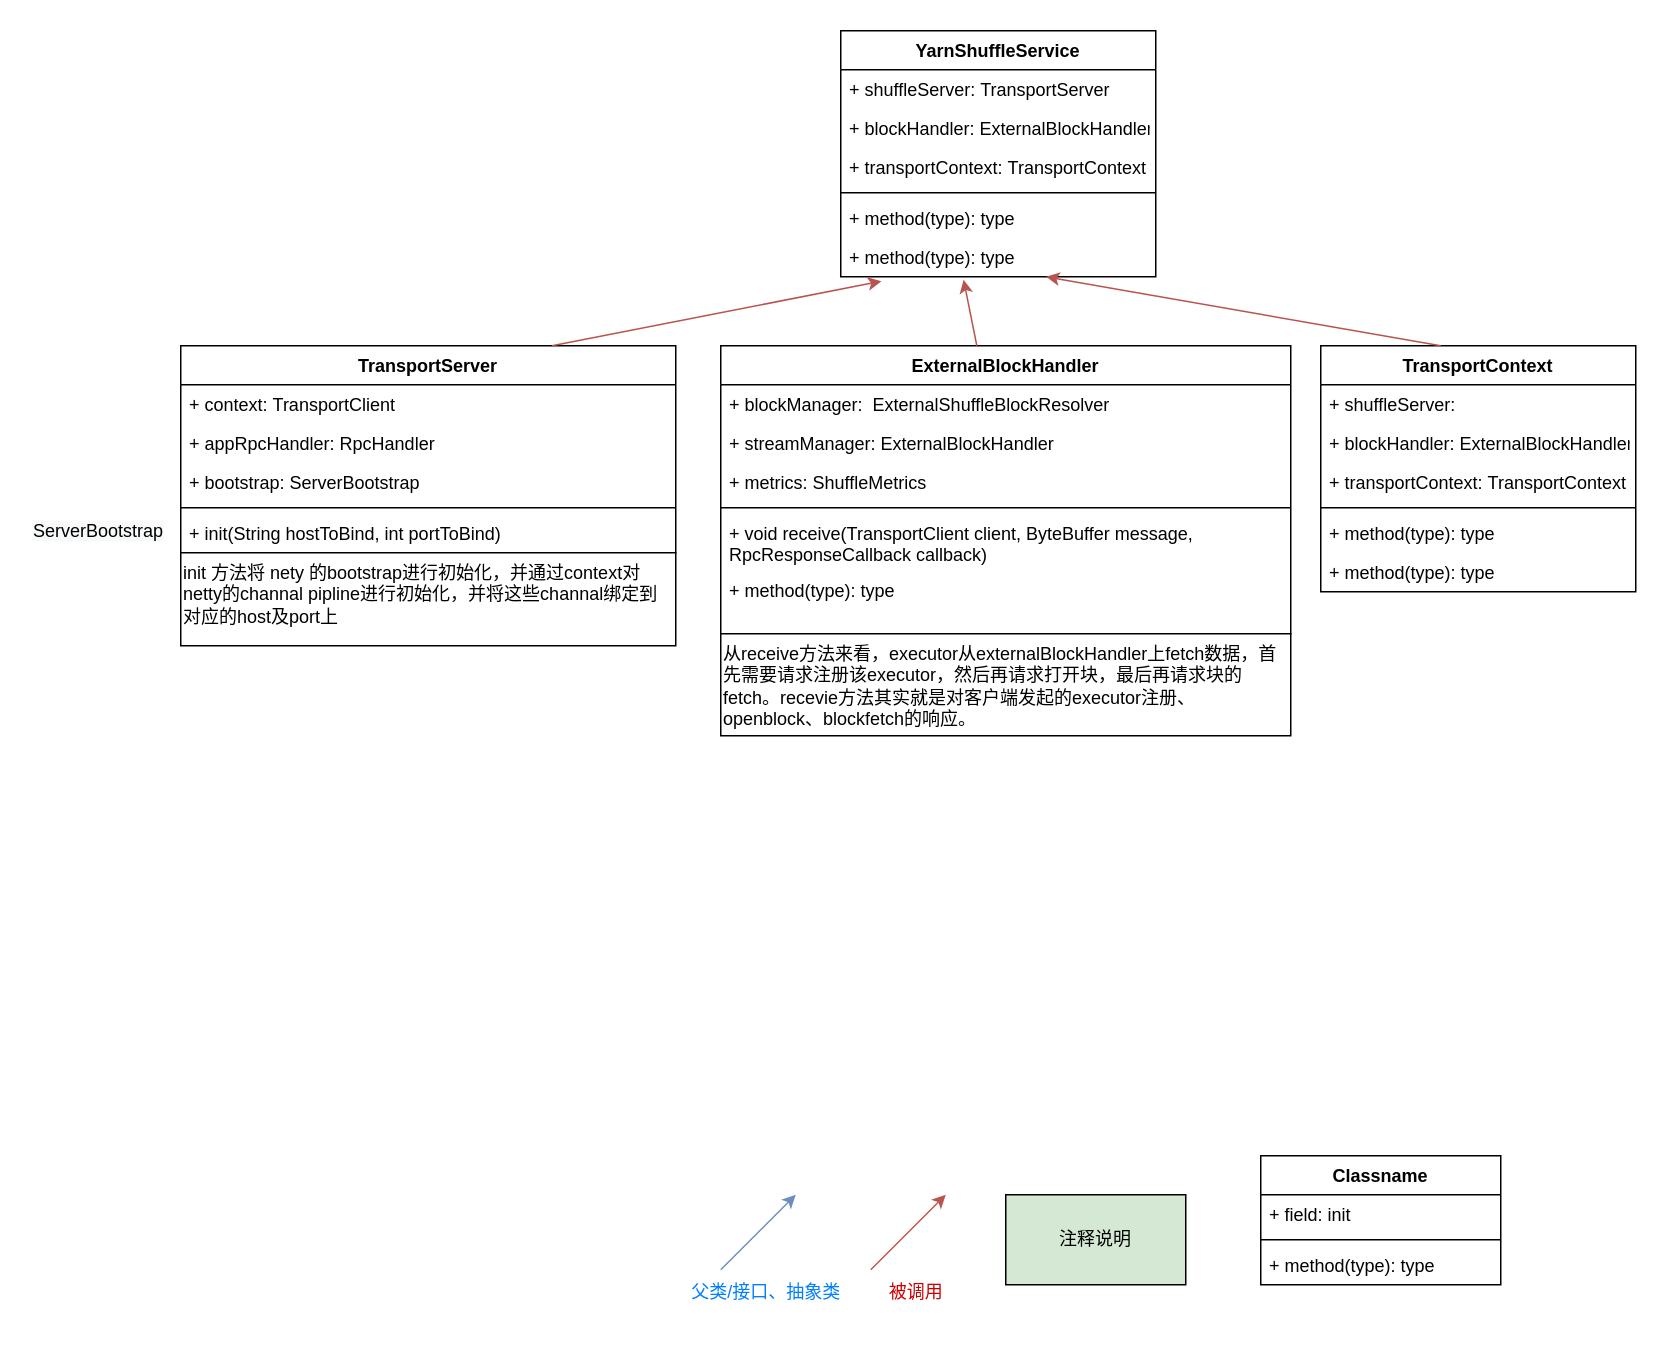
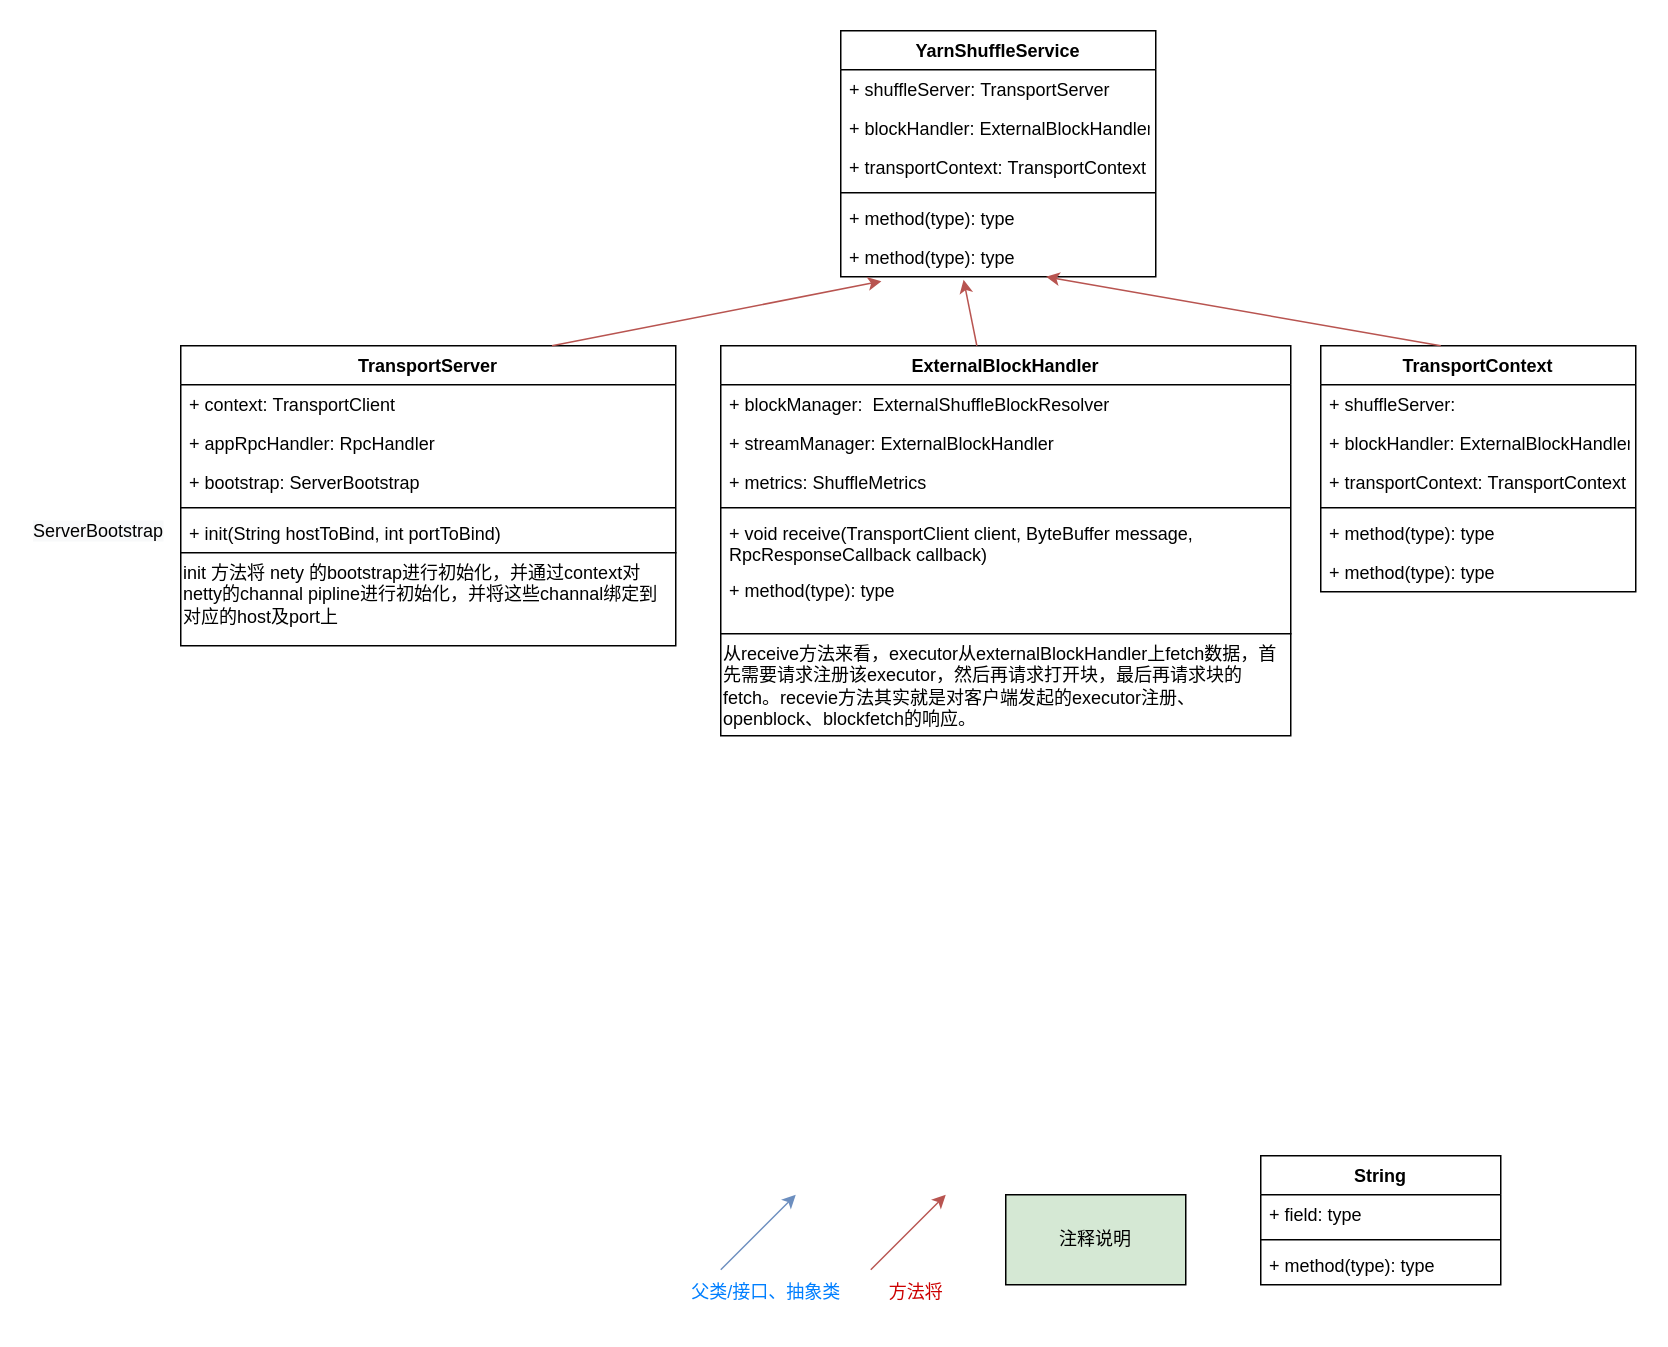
- <mxCell id="38" value="Classname" style="swimlane;fontStyle=1;align=center;verticalAlign=top;childLayout=stackLayout;horizontal=1;startSize=26;horizontalStack=0;resizeParent=1;resizeParentMax=0;resizeLast=0;collapsible=1;marginBottom=0;fontColor=#000000;strokeColor=#000000;" vertex="1" parent="1"><mxGeometry x="840" y="770" width="160" height="86" as="geometry" /></mxCell>
+ <mxCell id="38" value="String" style="swimlane;fontStyle=1;align=center;verticalAlign=top;childLayout=stackLayout;horizontal=1;startSize=26;horizontalStack=0;resizeParent=1;resizeParentMax=0;resizeLast=0;collapsible=1;marginBottom=0;fontColor=#000000;strokeColor=#000000;" vertex="1" parent="1"><mxGeometry x="840" y="770" width="160" height="86" as="geometry" /></mxCell>
- <mxCell id="39" value="+ field: init" style="text;strokeColor=none;fillColor=none;align=left;verticalAlign=top;spacingLeft=4;spacingRight=4;overflow=hidden;rotatable=0;points=[[0,0.5],[1,0.5]];portConstraint=eastwest;fontColor=#000000;" vertex="1" parent="38"><mxGeometry y="26" width="160" height="26" as="geometry" /></mxCell>
+ <mxCell id="39" value="+ field: type" style="text;strokeColor=none;fillColor=none;align=left;verticalAlign=top;spacingLeft=4;spacingRight=4;overflow=hidden;rotatable=0;points=[[0,0.5],[1,0.5]];portConstraint=eastwest;fontColor=#000000;" vertex="1" parent="38"><mxGeometry y="26" width="160" height="26" as="geometry" /></mxCell>
- <mxCell id="33" value="&lt;font color=&quot;#cc0000&quot;&gt;被调用&lt;br&gt;&lt;/font&gt;" style="text;html=1;align=center;verticalAlign=middle;resizable=0;points=[];autosize=1;strokeColor=none;fillColor=none;fontColor=#007FFF;" vertex="1" parent="1"><mxGeometry x="580" y="846" width="60" height="30" as="geometry" /></mxCell>
+ <mxCell id="33" value="&lt;font color=&quot;#cc0000&quot;&gt;方法将&lt;br&gt;&lt;/font&gt;" style="text;html=1;align=center;verticalAlign=middle;resizable=0;points=[];autosize=1;strokeColor=none;fillColor=none;fontColor=#007FFF;" vertex="1" parent="1"><mxGeometry x="580" y="846" width="60" height="30" as="geometry" /></mxCell>
